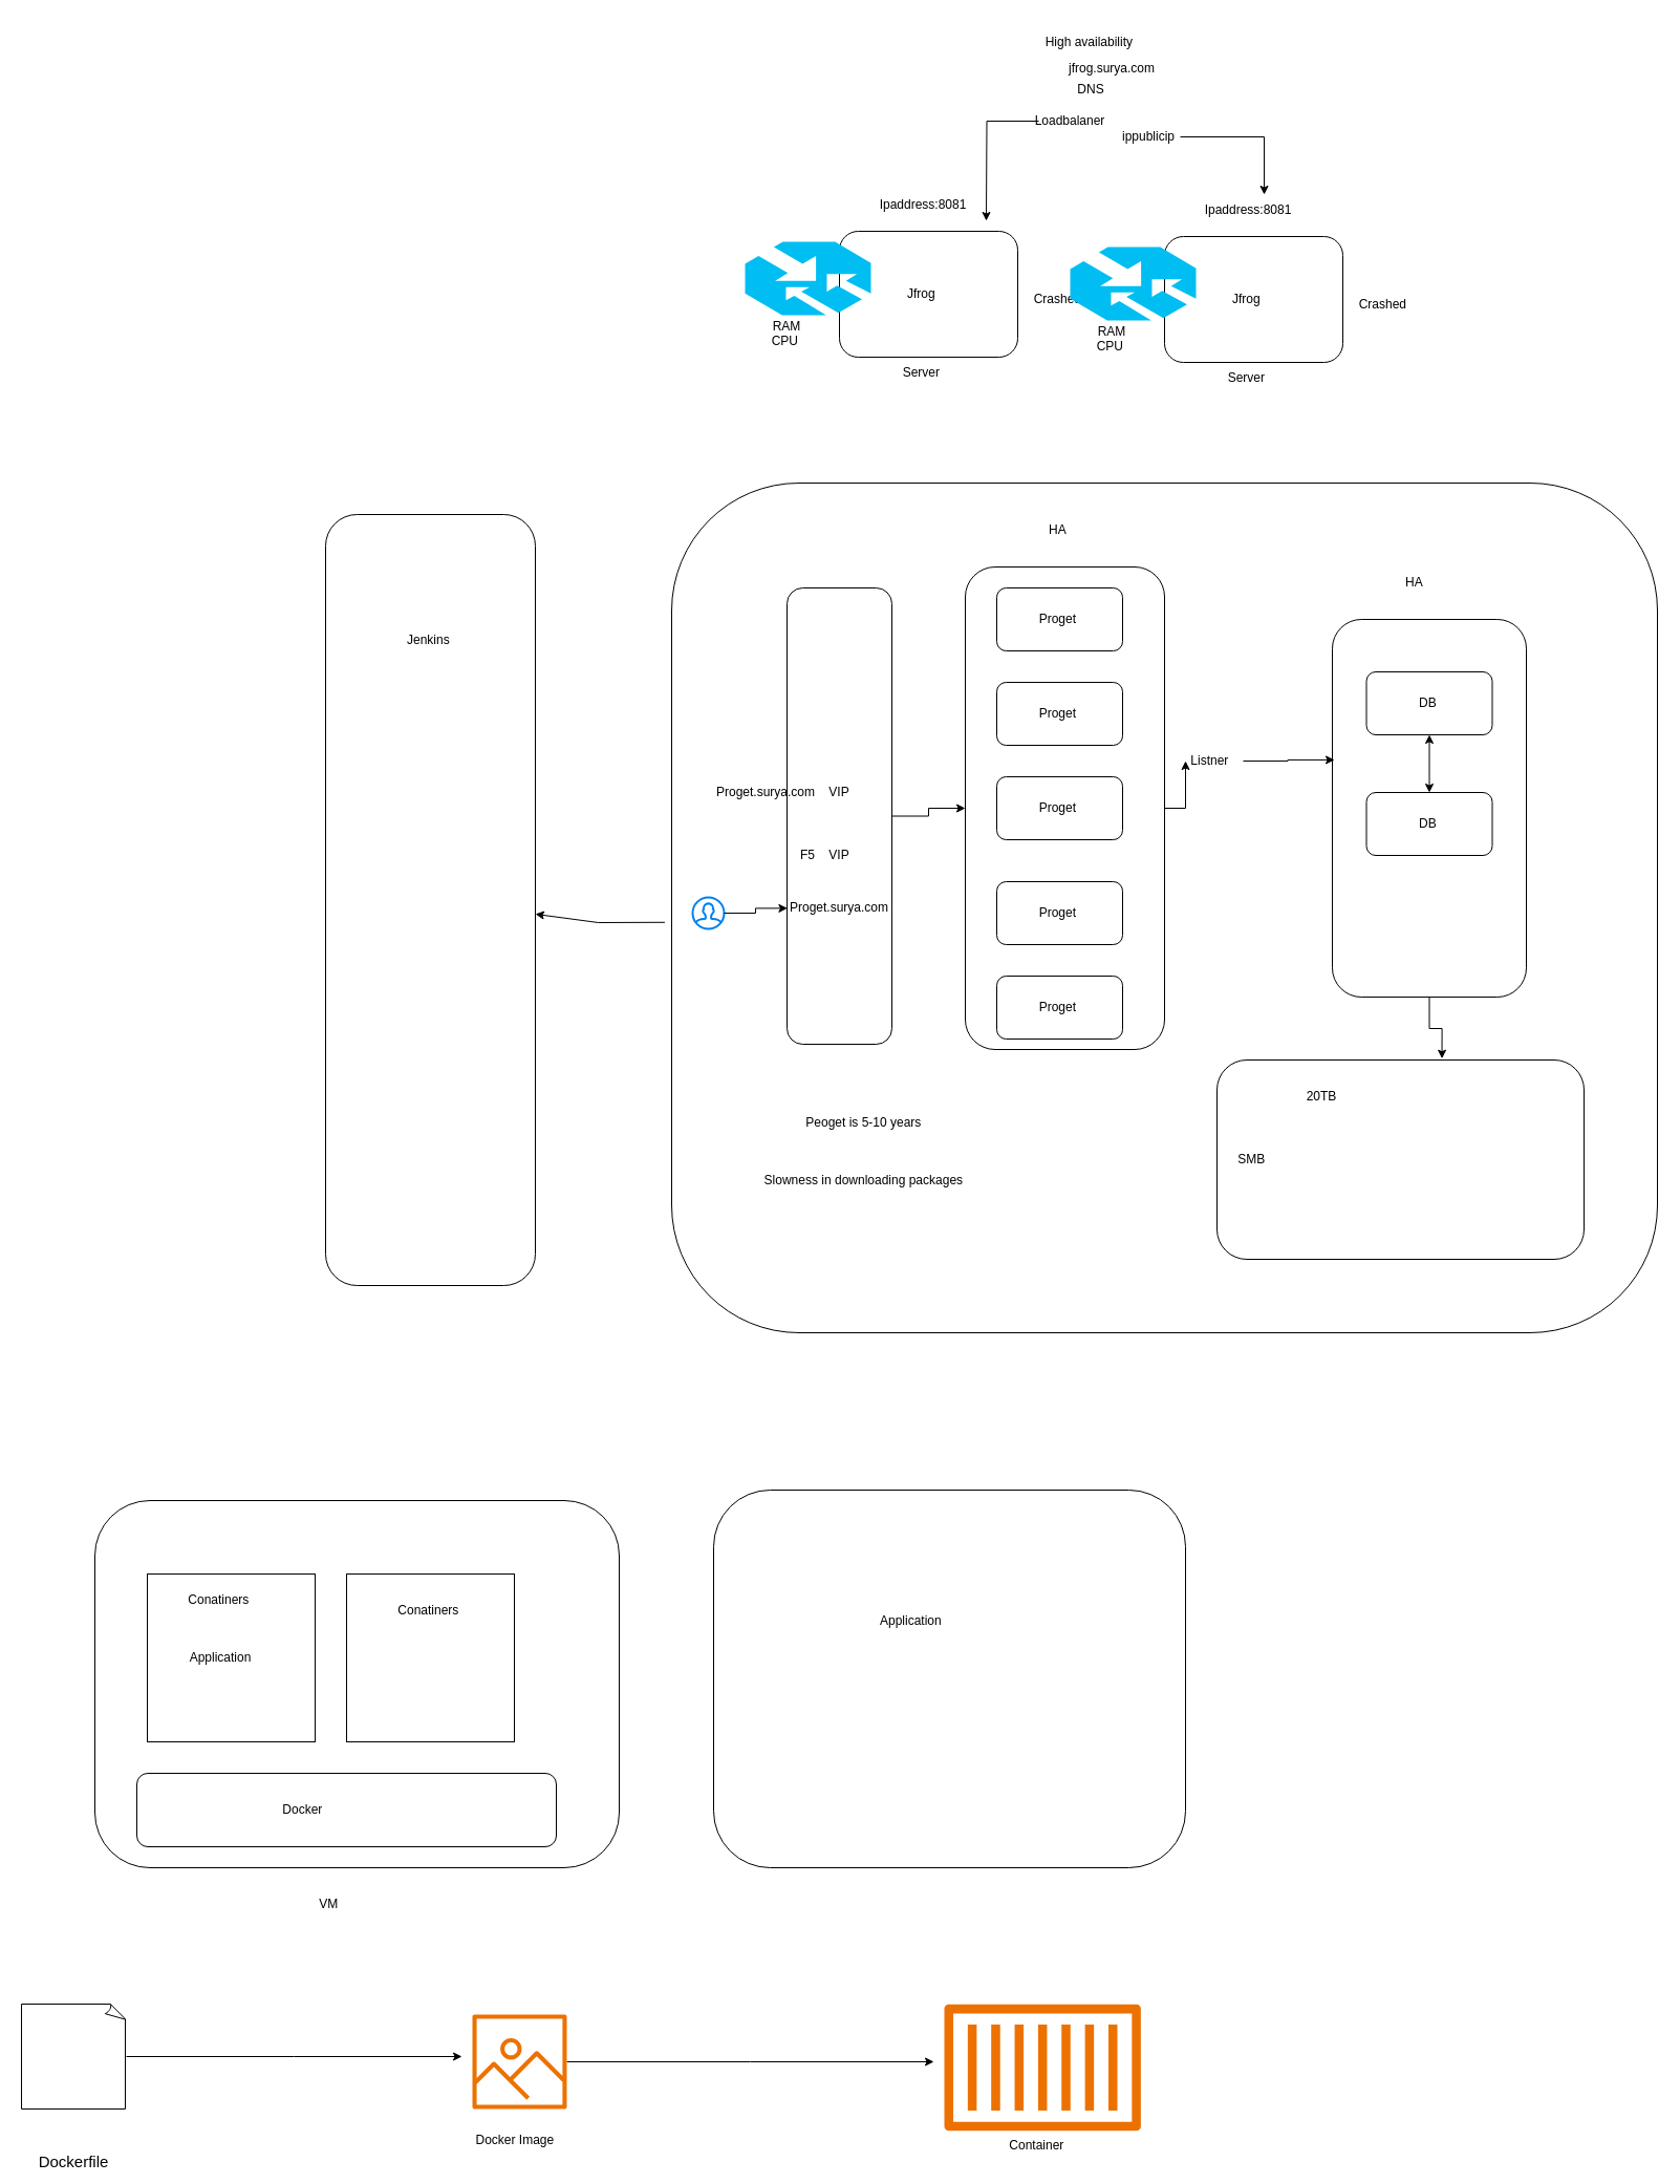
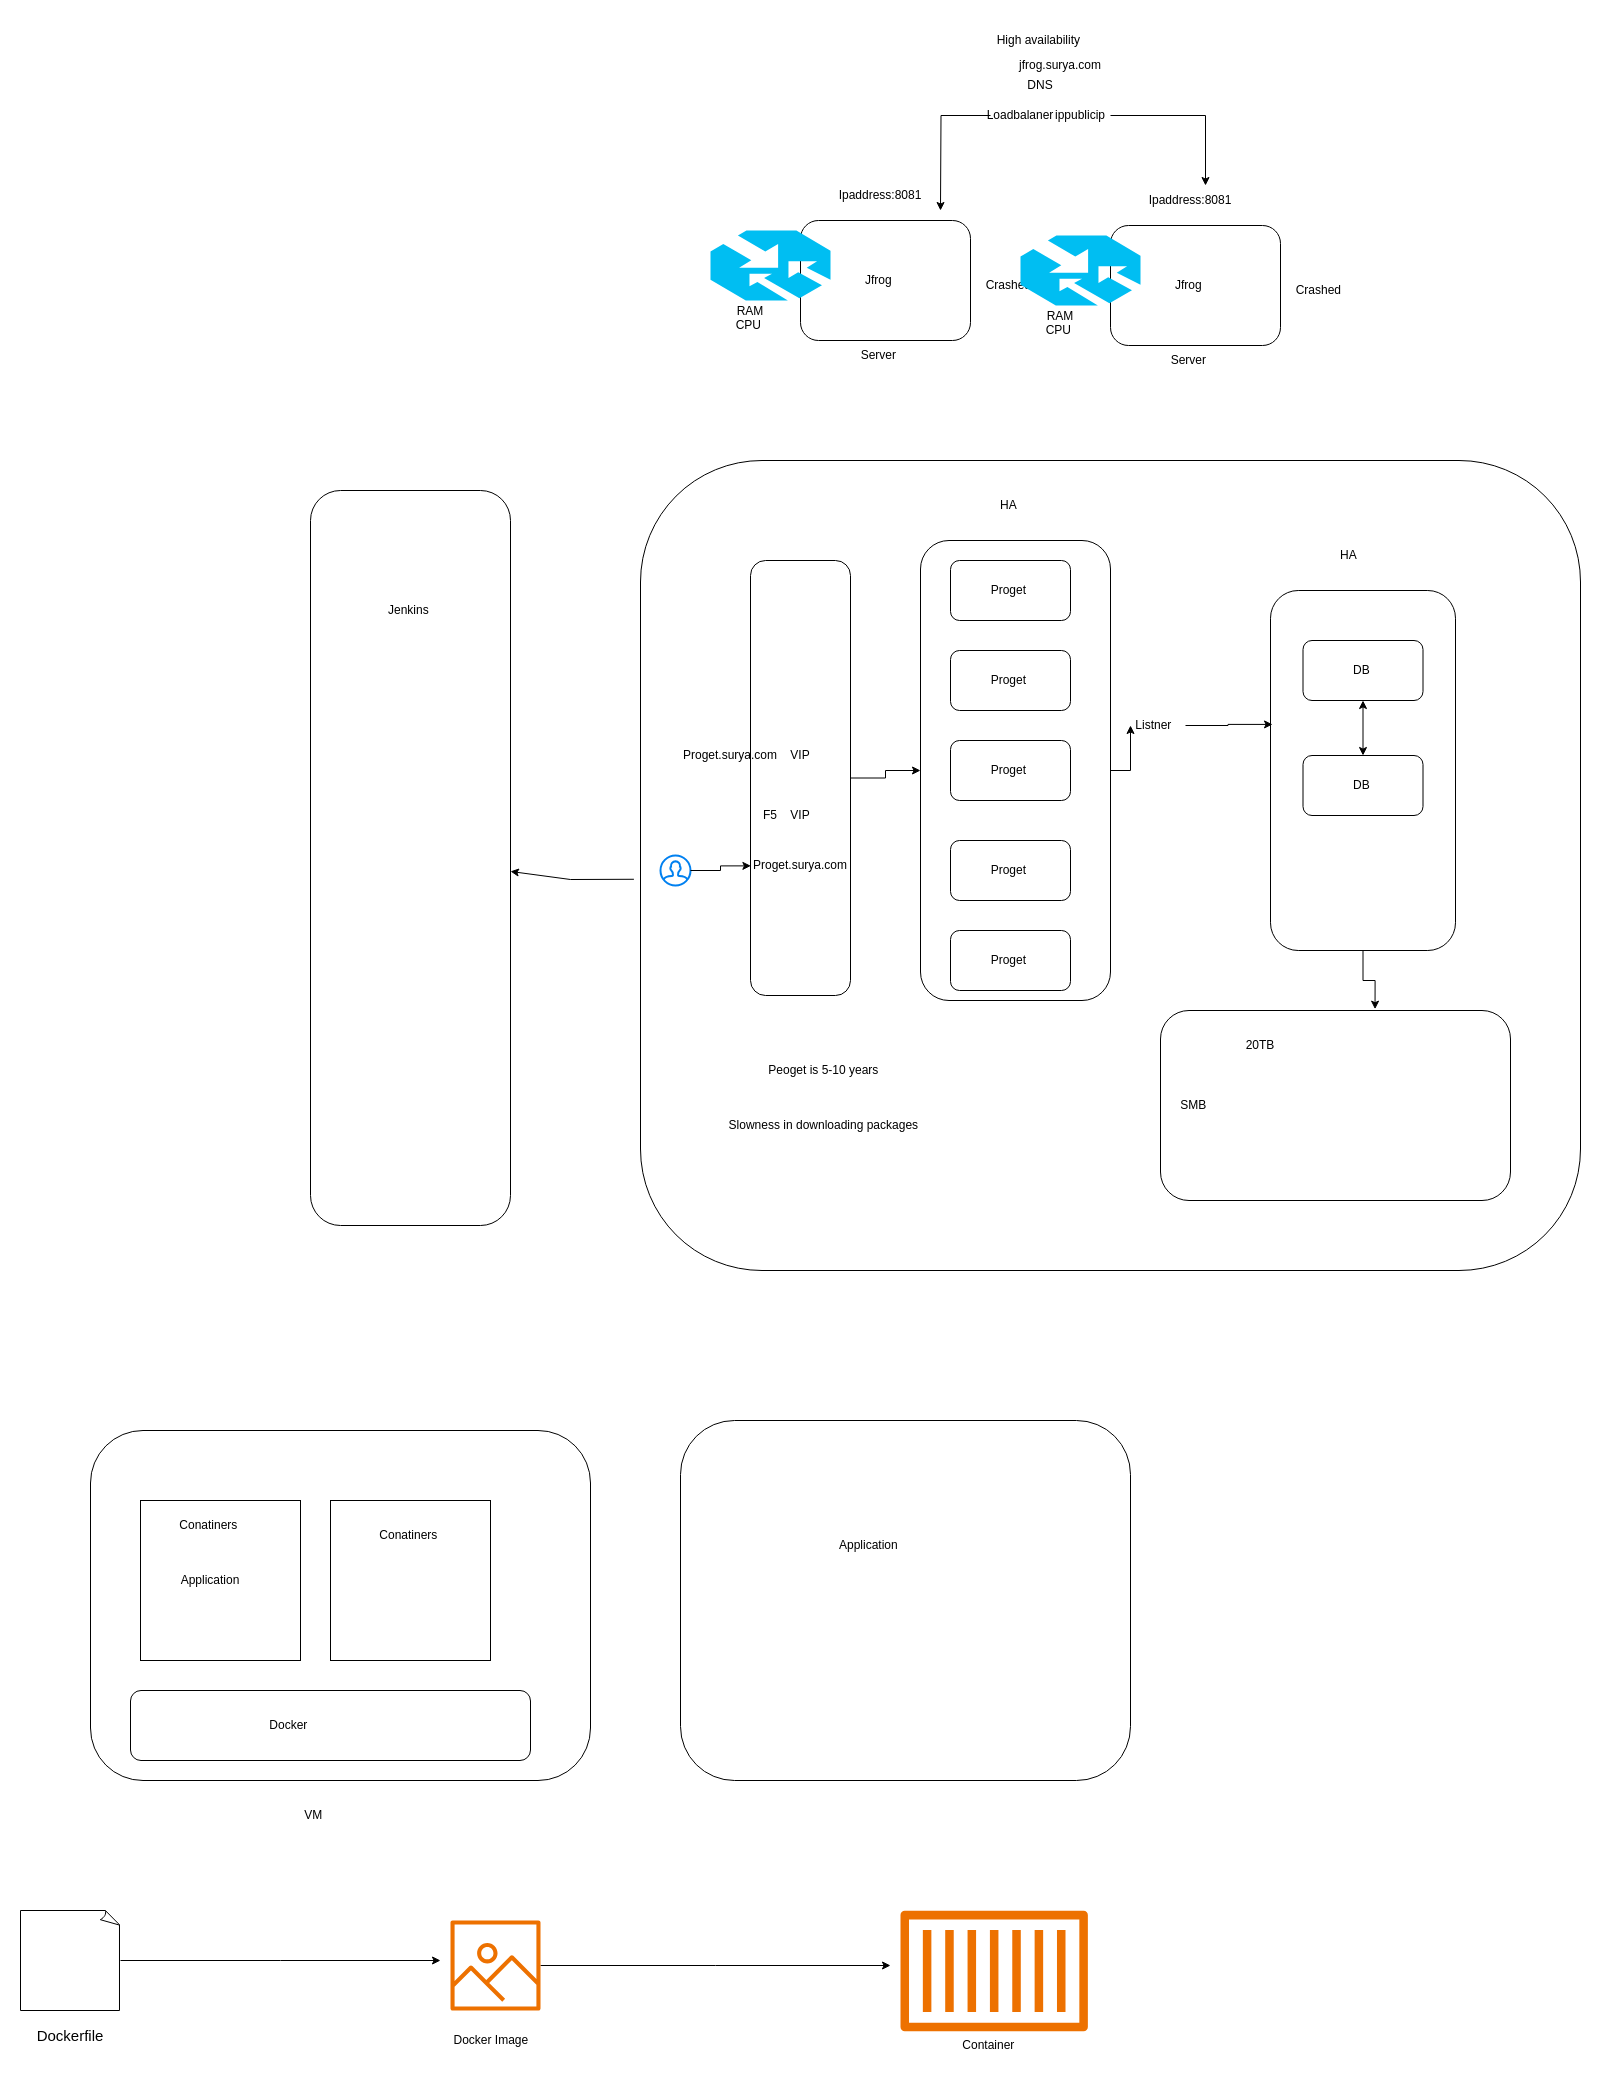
- <mxCell id="24" value="ippublicip" style="text;html=1;align=center;verticalAlign=middle;whiteSpace=wrap;rounded=0;" parent="1" vertex="1"><mxGeometry x="1065" y="115" width="60" height="30" as="geometry" /></mxCell>
+ <mxCell id="24" value="ippublicip" style="text;html=1;align=center;verticalAlign=middle;whiteSpace=wrap;rounded=0;" parent="1" vertex="1"><mxGeometry x="1050" y="100" width="60" height="30" as="geometry" /></mxCell>
- <mxCell id="78" value="&lt;font style=&quot;font-size: 15px;&quot;&gt;Dockerfile&lt;/font&gt;" style="text;html=1;align=center;verticalAlign=middle;whiteSpace=wrap;rounded=0;" vertex="1" parent="1"><mxGeometry x="40" y="2045" width="60" height="30" as="geometry" /></mxCell>
+ <mxCell id="78" value="&lt;font style=&quot;font-size: 15px;&quot;&gt;Dockerfile&lt;/font&gt;" style="text;html=1;align=center;verticalAlign=middle;whiteSpace=wrap;rounded=0;" vertex="1" parent="1"><mxGeometry x="40" y="2020" width="60" height="30" as="geometry" /></mxCell>
